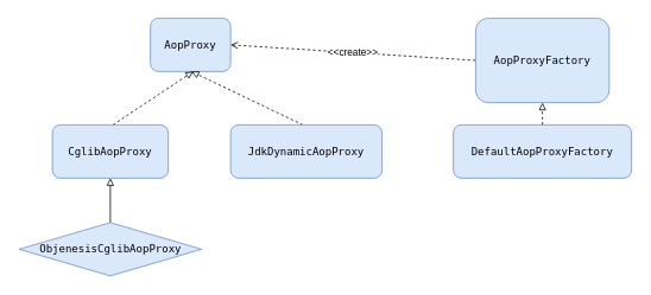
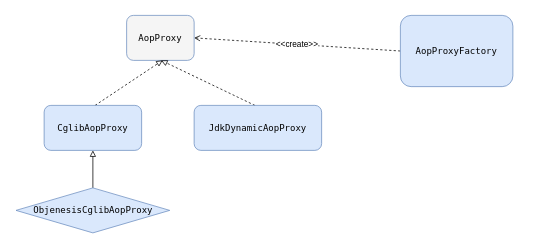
- <mxCell id="2" value="&lt;pre&gt;AopProxy&lt;/pre&gt;" style="rounded=1;whiteSpace=wrap;html=1;fillColor=#dae8fc;strokeColor=#6c8ebf;" parent="1" vertex="1"><mxGeometry x="168" y="20" width="90" height="60" as="geometry" /></mxCell>
+ <mxCell id="2" value="&lt;pre&gt;AopProxy&lt;/pre&gt;" style="rounded=1;whiteSpace=wrap;html=1;fillColor=#f5f5f5;strokeColor=#6c8ebf;" parent="1" vertex="1"><mxGeometry x="168" y="20" width="90" height="60" as="geometry" /></mxCell>
- <mxCell id="3" style="edgeStyle=orthogonalEdgeStyle;rounded=0;orthogonalLoop=1;jettySize=auto;html=1;exitX=0.5;exitY=0;exitDx=0;exitDy=0;entryX=0.5;entryY=1;entryDx=0;entryDy=0;endArrow=block;endFill=0;dashed=1;" parent="1" source="4" target="7" edge="1"><mxGeometry relative="1" as="geometry" /></mxCell>
- <mxCell id="4" value="&lt;pre&gt;&lt;pre&gt;DefaultAopProxyFactory&lt;/pre&gt;&lt;/pre&gt;" style="rounded=1;whiteSpace=wrap;html=1;fillColor=#dae8fc;strokeColor=#6c8ebf;" parent="1" vertex="1"><mxGeometry x="508" y="140" width="200" height="60" as="geometry" /></mxCell>
